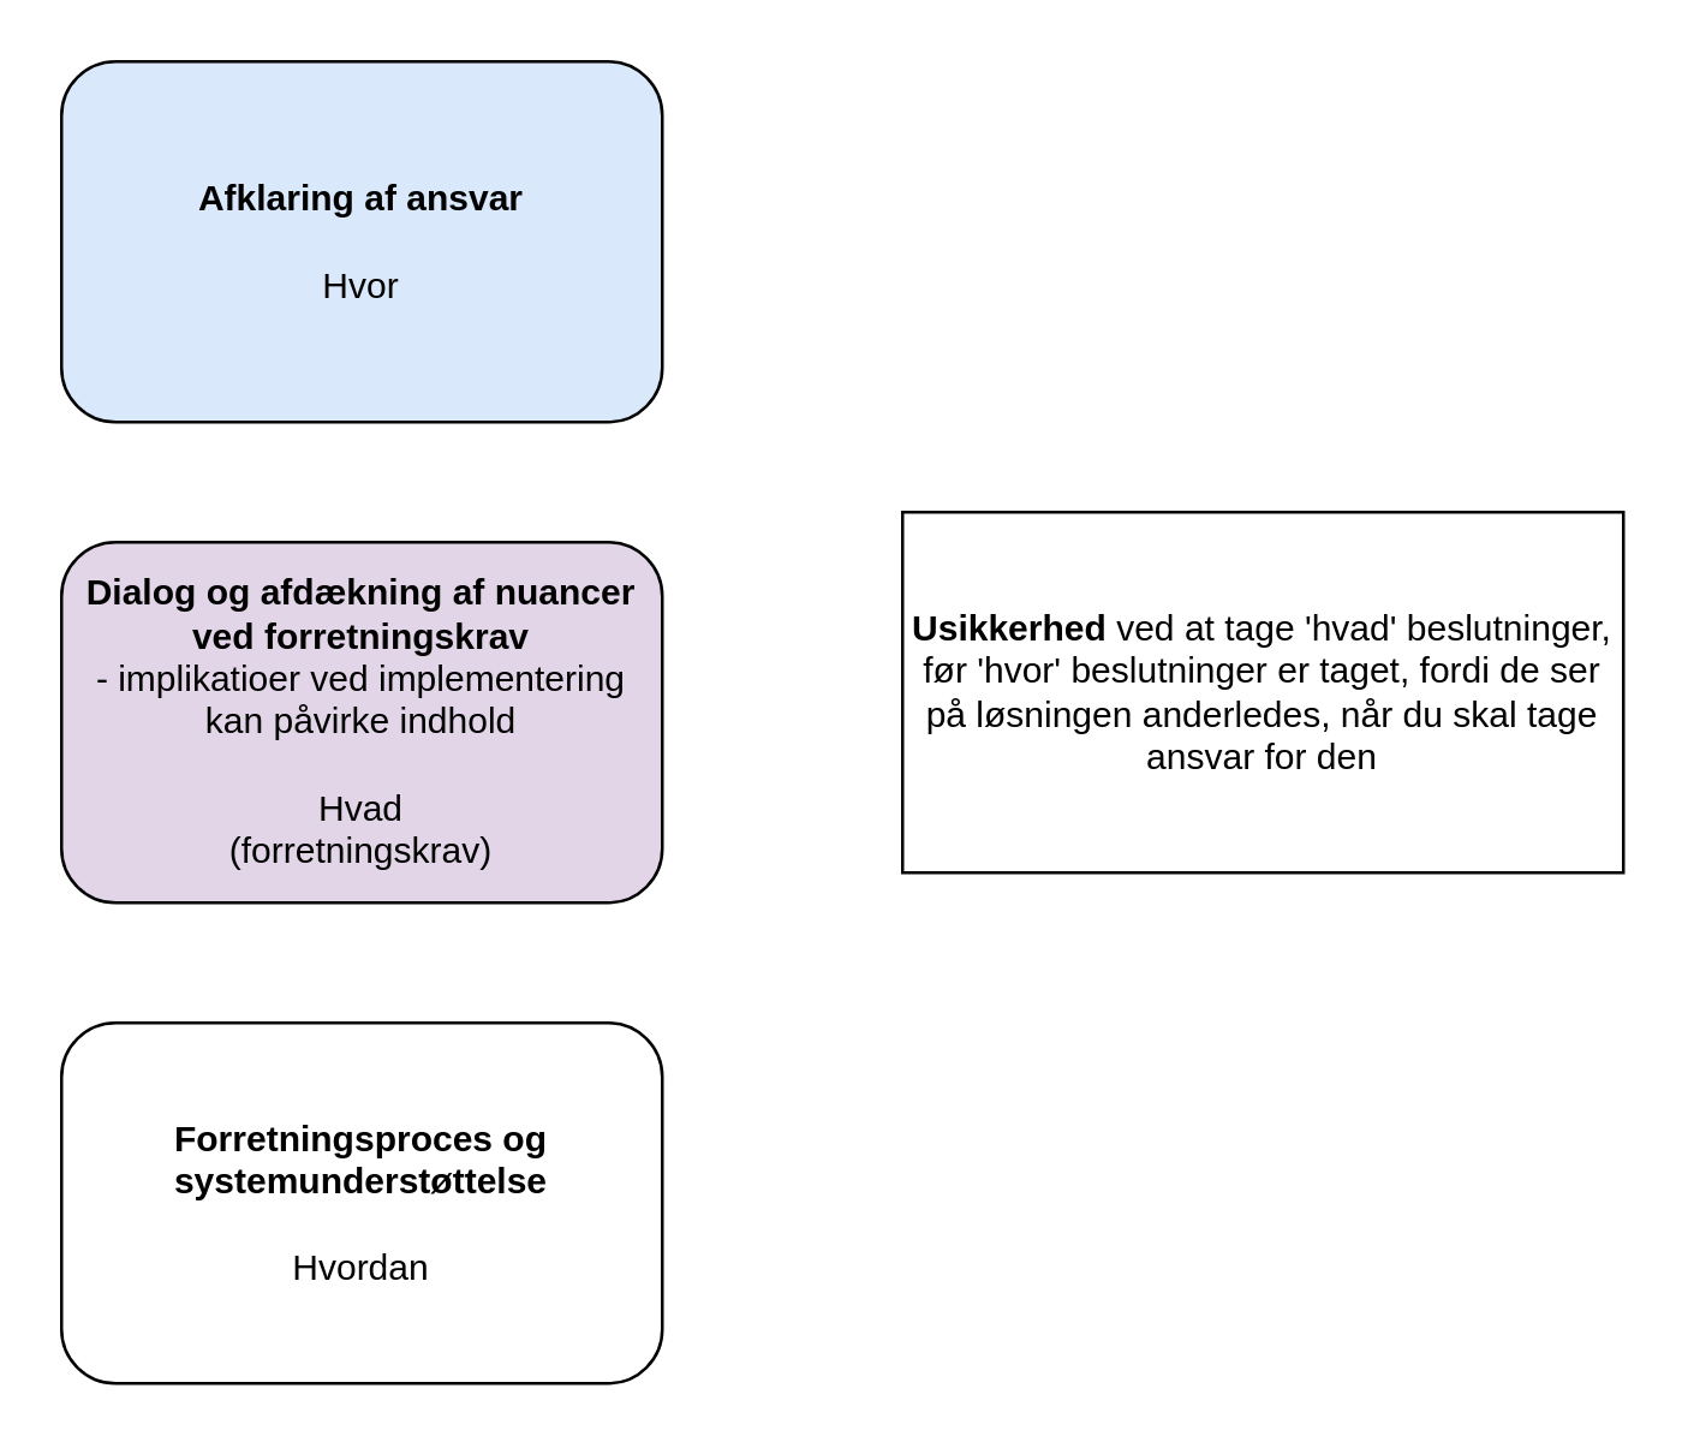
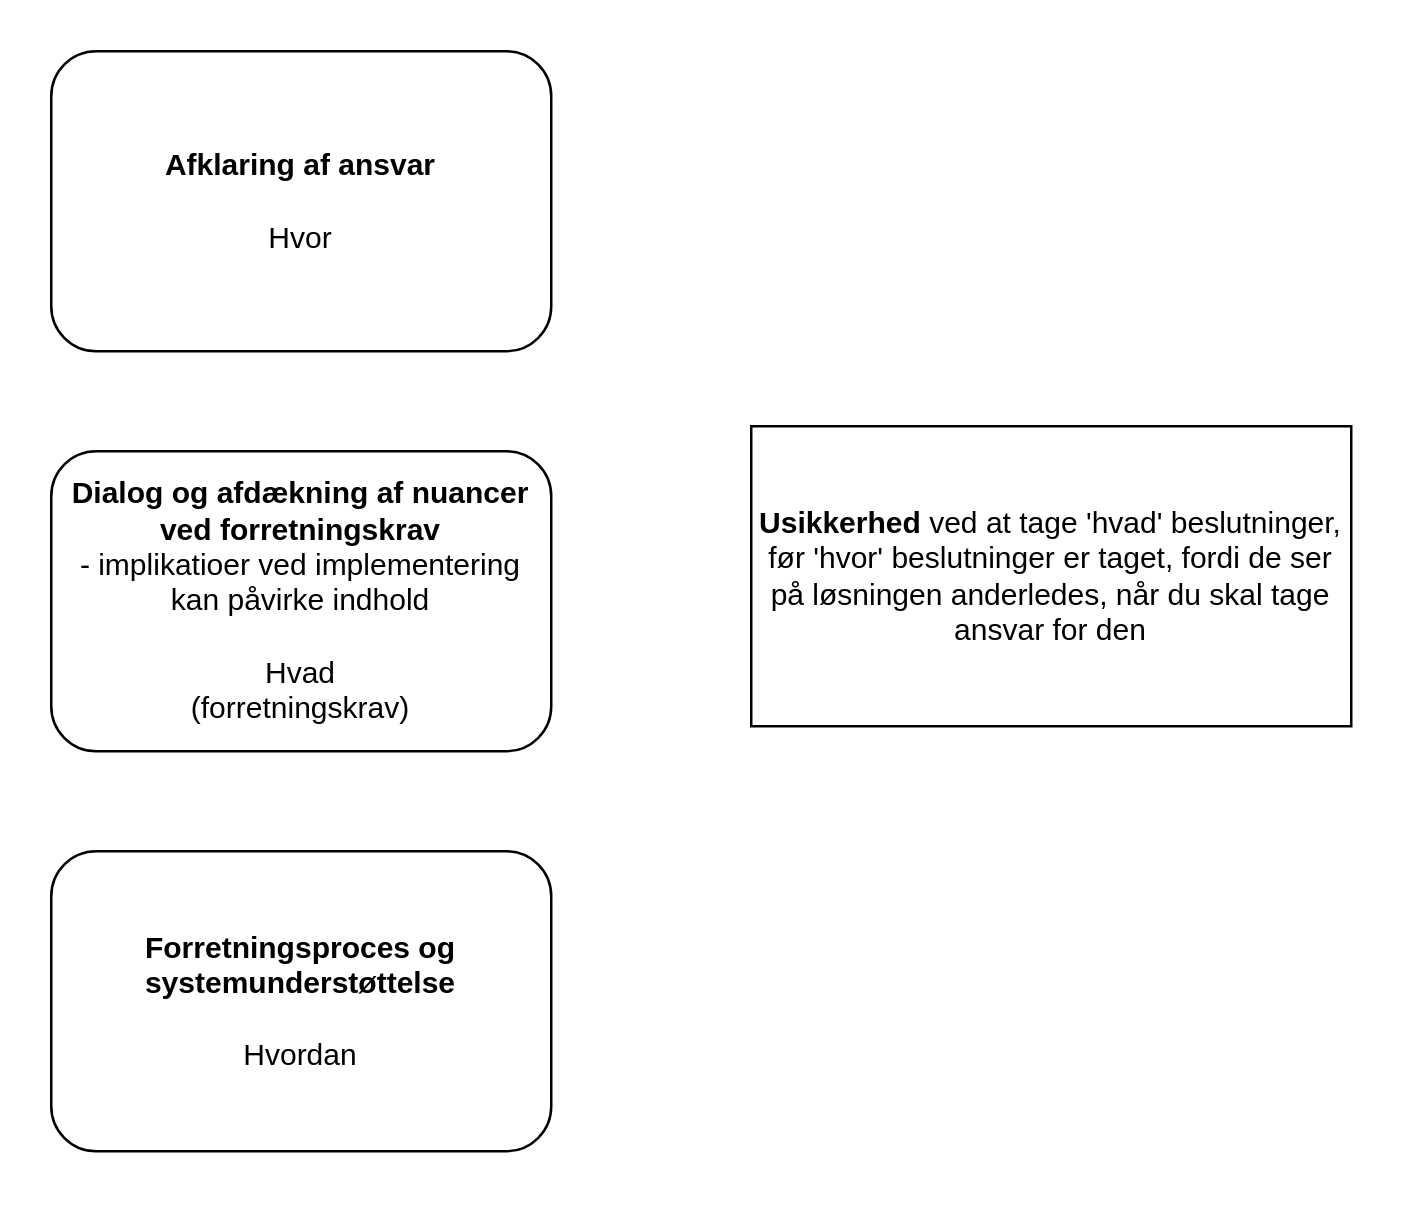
- <mxCell id="2" value="&lt;b&gt;Afklaring af ansvar&lt;/b&gt;&lt;div&gt;&lt;br&gt;&lt;/div&gt;&lt;div&gt;Hvor&lt;/div&gt;" style="rounded=1;whiteSpace=wrap;html=1;fillColor=#dae8fc;" vertex="1" parent="1"><mxGeometry x="20" y="20" width="200" height="120" as="geometry" /></mxCell>
+ <mxCell id="2" value="&lt;b&gt;Afklaring af ansvar&lt;/b&gt;&lt;div&gt;&lt;br&gt;&lt;/div&gt;&lt;div&gt;Hvor&lt;/div&gt;" style="rounded=1;whiteSpace=wrap;html=1;" vertex="1" parent="1"><mxGeometry x="20" y="20" width="200" height="120" as="geometry" /></mxCell>
- <mxCell id="3" value="&lt;b&gt;Dialog og afdækning af nuancer ved forretningskrav&lt;/b&gt;&lt;div&gt;- implikatioer ved implementering kan påvirke indhold&lt;/div&gt;&lt;div&gt;&lt;br&gt;&lt;/div&gt;&lt;div&gt;Hvad&lt;/div&gt;&lt;div&gt;(forretningskrav)&lt;/div&gt;" style="rounded=1;whiteSpace=wrap;html=1;fillColor=#e1d5e7;" vertex="1" parent="1"><mxGeometry x="20" y="180" width="200" height="120" as="geometry" /></mxCell>
+ <mxCell id="3" value="&lt;b&gt;Dialog og afdækning af nuancer ved forretningskrav&lt;/b&gt;&lt;div&gt;- implikatioer ved implementering kan påvirke indhold&lt;/div&gt;&lt;div&gt;&lt;br&gt;&lt;/div&gt;&lt;div&gt;Hvad&lt;/div&gt;&lt;div&gt;(forretningskrav)&lt;/div&gt;" style="rounded=1;whiteSpace=wrap;html=1;" vertex="1" parent="1"><mxGeometry x="20" y="180" width="200" height="120" as="geometry" /></mxCell>
